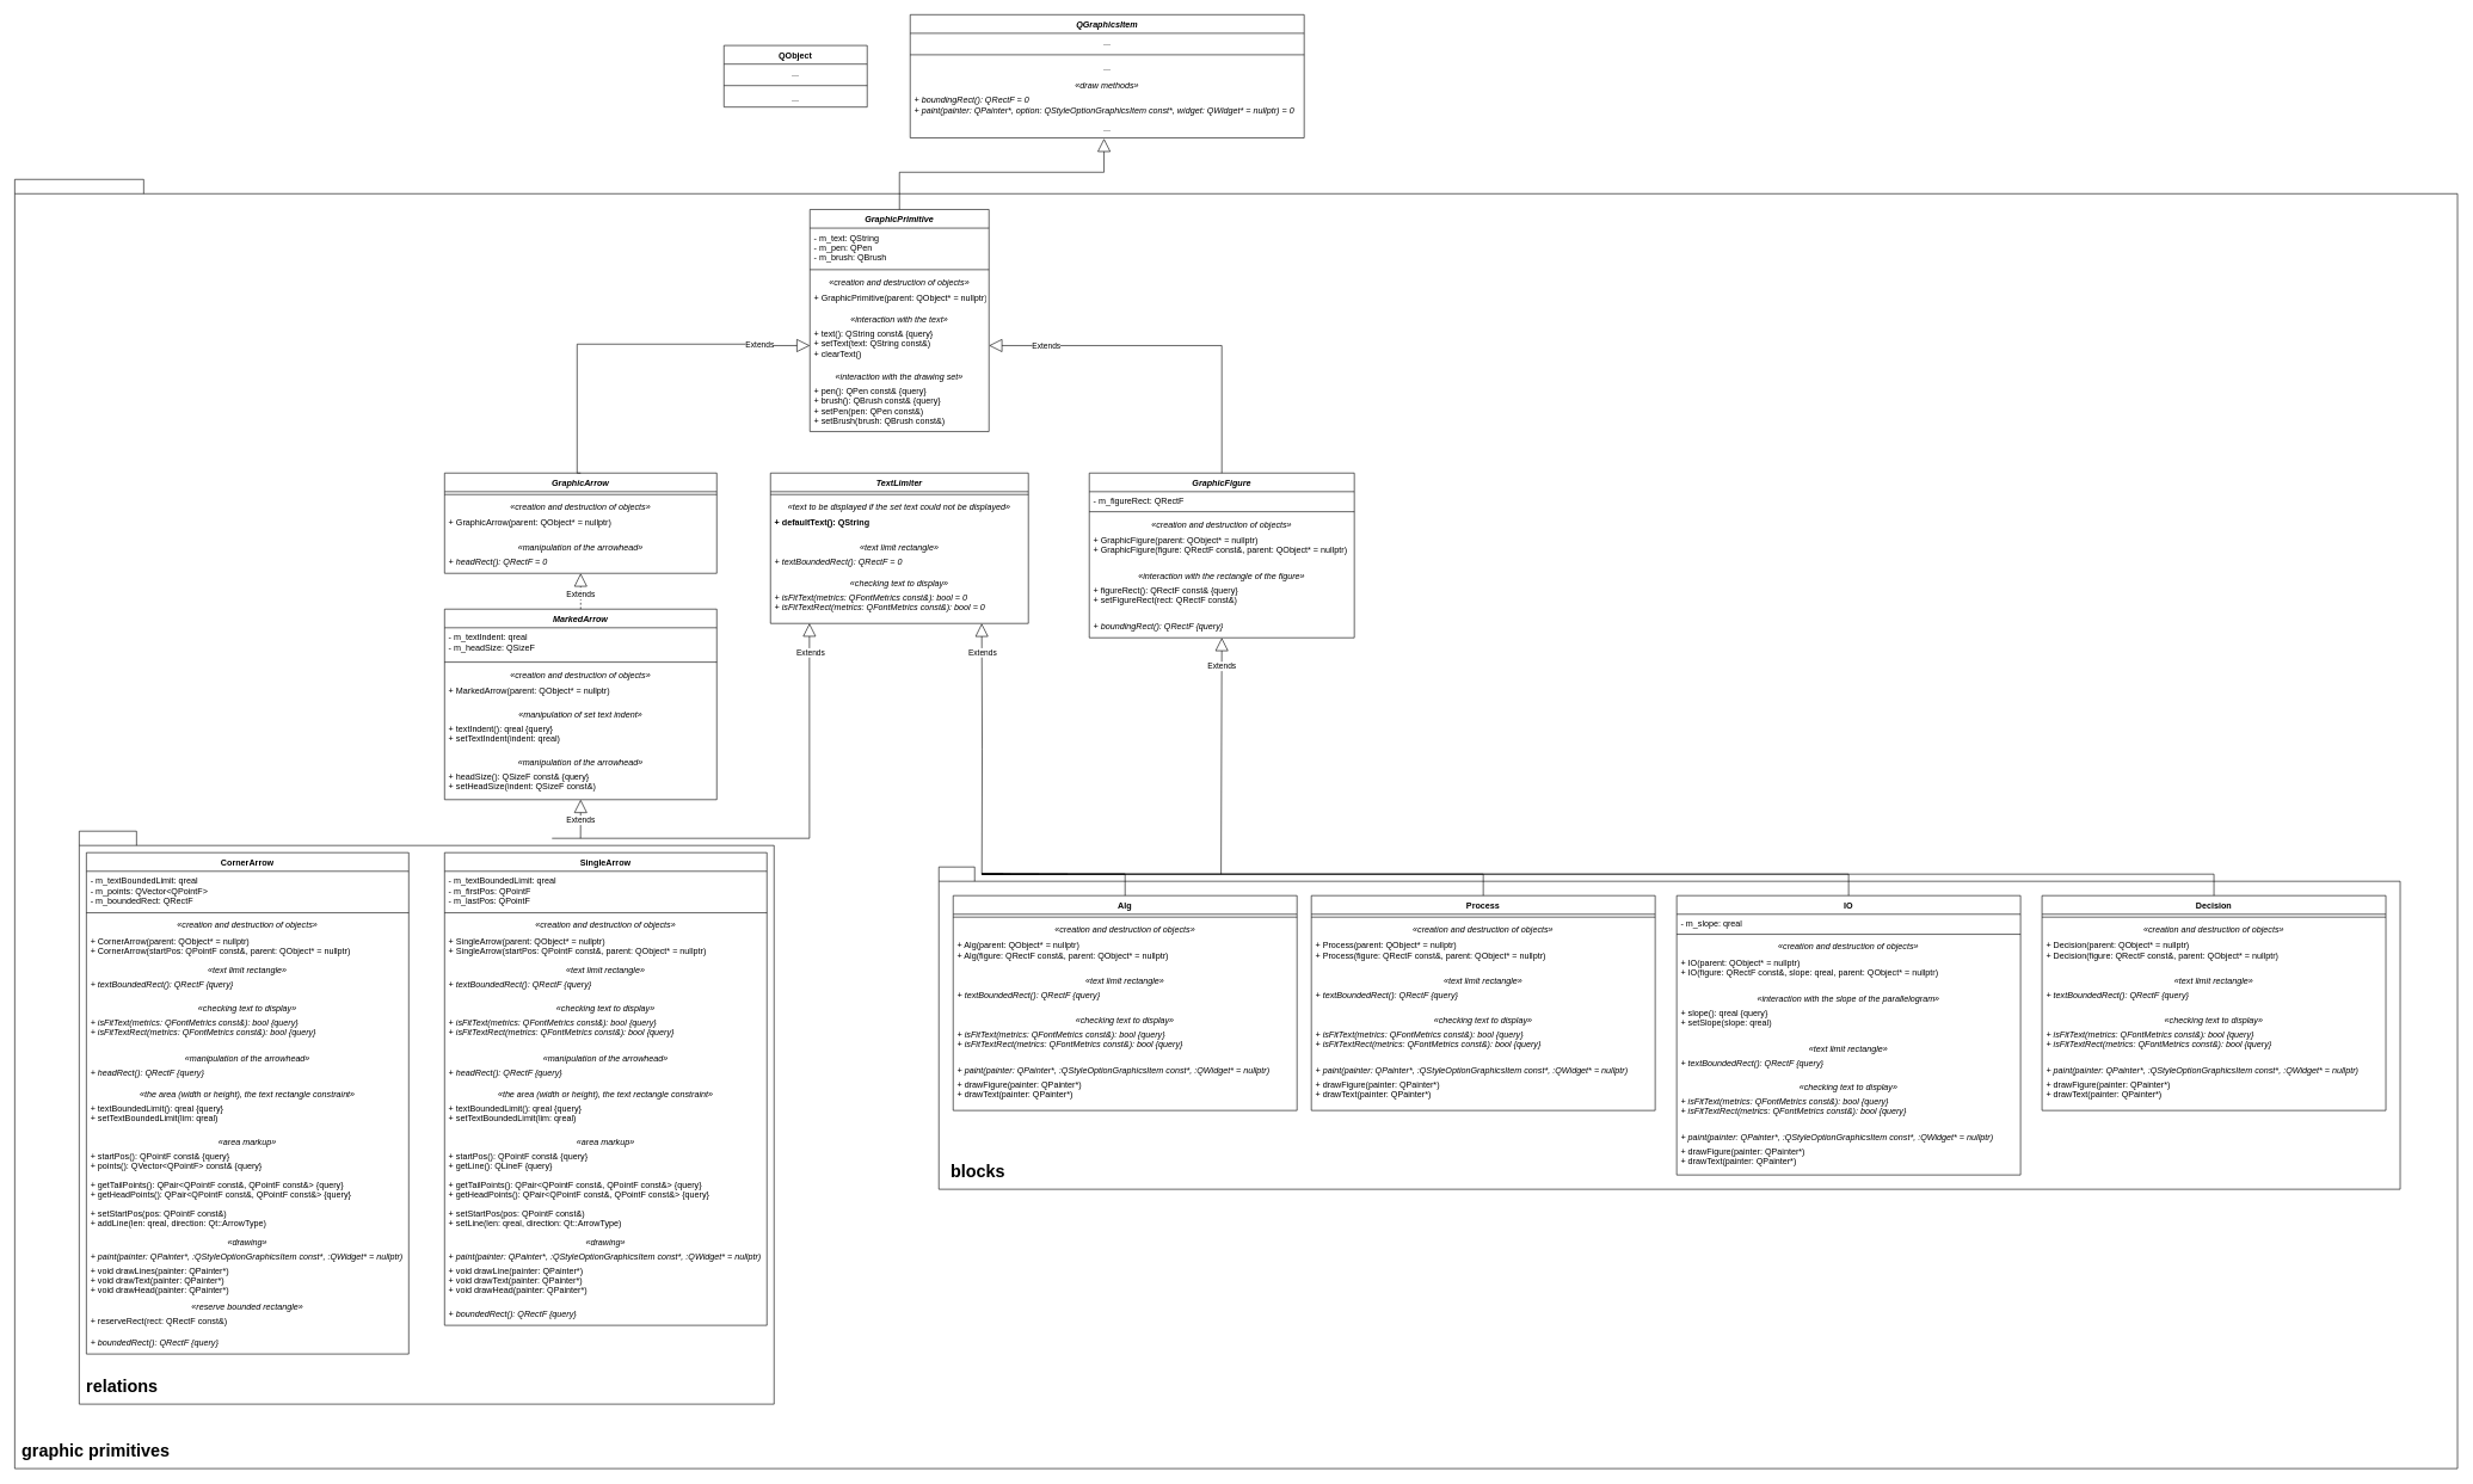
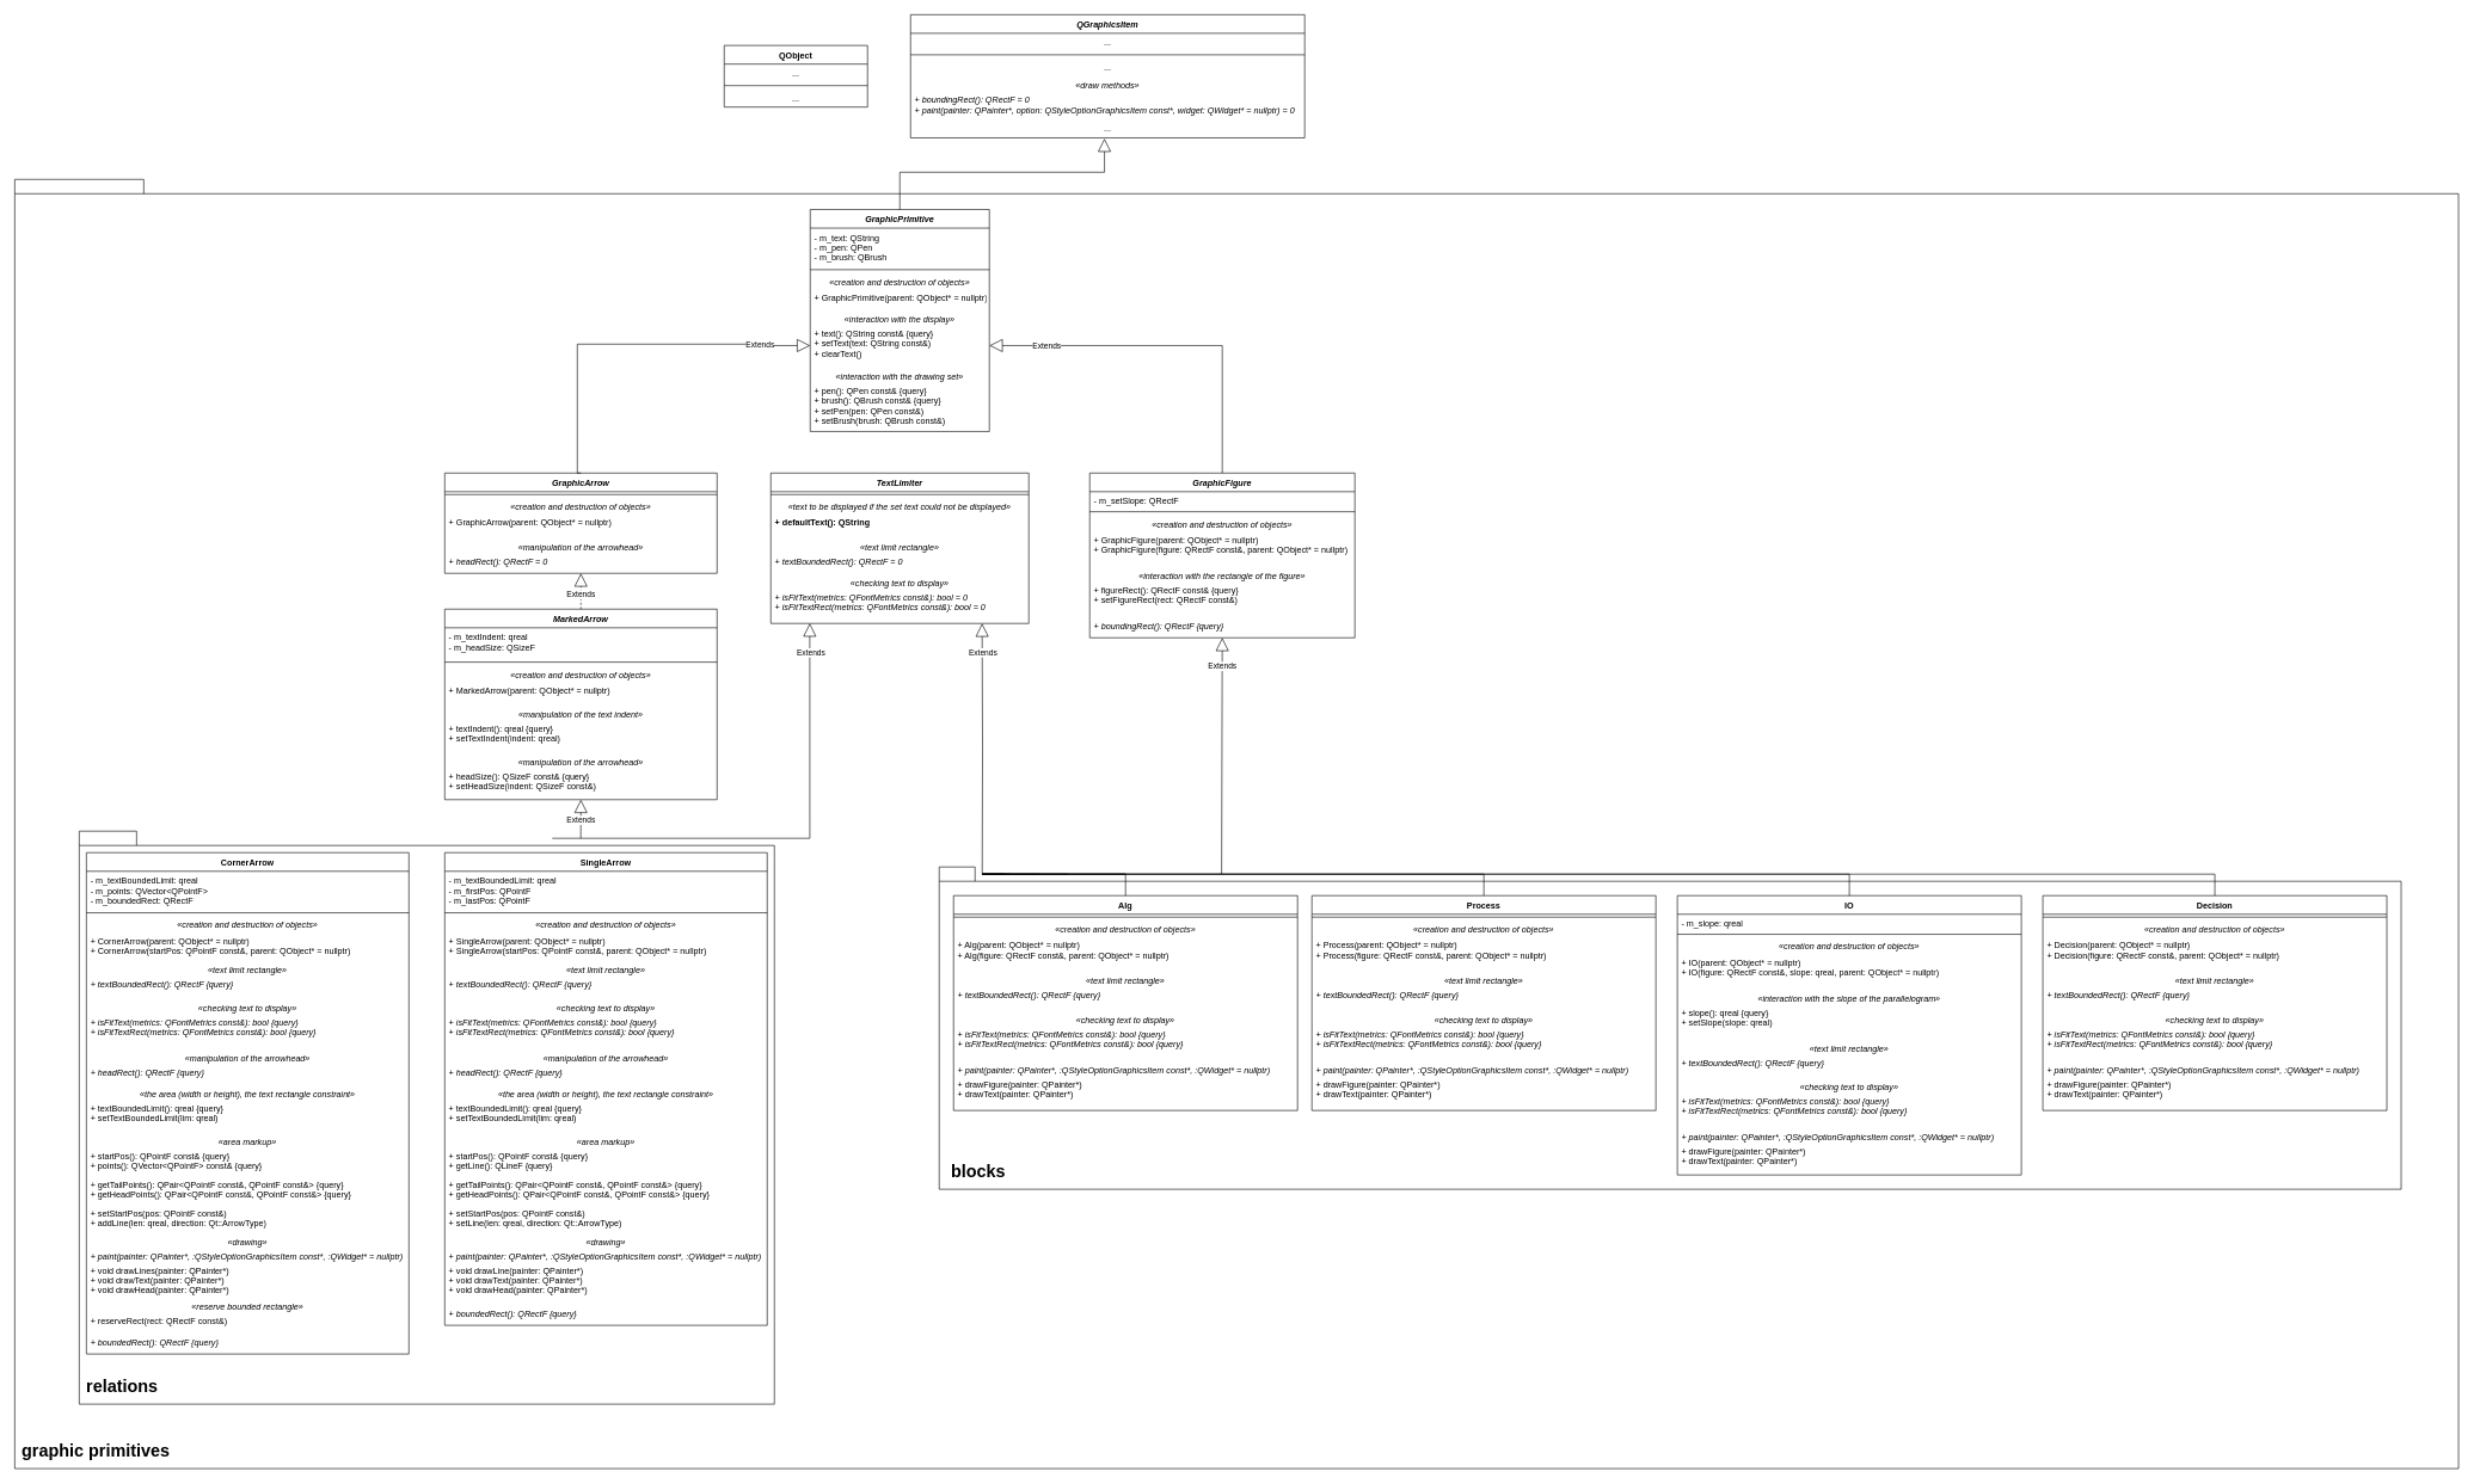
- <mxCell id="10" value="«interaction with the text»" style="text;strokeColor=none;fillColor=none;align=center;verticalAlign=top;spacingLeft=4;spacingRight=4;overflow=hidden;rotatable=0;points=[[0,0.5],[1,0.5]];portConstraint=eastwest;fontStyle=2;rounded=0;" vertex="1" parent="5"><mxGeometry y="140" width="250" height="20" as="geometry" /></mxCell>
+ <mxCell id="10" value="«interaction with the display»" style="text;strokeColor=none;fillColor=none;align=center;verticalAlign=top;spacingLeft=4;spacingRight=4;overflow=hidden;rotatable=0;points=[[0,0.5],[1,0.5]];portConstraint=eastwest;fontStyle=2;rounded=0;" vertex="1" parent="5"><mxGeometry y="140" width="250" height="20" as="geometry" /></mxCell>
- <mxCell id="23" value="- m_figureRect: QRectF&#10;" style="text;strokeColor=none;fillColor=none;align=left;verticalAlign=top;spacingLeft=4;spacingRight=4;overflow=hidden;rotatable=0;points=[[0,0.5],[1,0.5]];portConstraint=eastwest;rounded=0;" vertex="1" parent="22"><mxGeometry y="26" width="370" height="24" as="geometry" /></mxCell>
+ <mxCell id="23" value="- m_setSlope: QRectF&#10;" style="text;strokeColor=none;fillColor=none;align=left;verticalAlign=top;spacingLeft=4;spacingRight=4;overflow=hidden;rotatable=0;points=[[0,0.5],[1,0.5]];portConstraint=eastwest;rounded=0;" vertex="1" parent="22"><mxGeometry y="26" width="370" height="24" as="geometry" /></mxCell>
- <mxCell id="93" value="«manipulation of set text indent»" style="text;strokeColor=none;fillColor=none;align=center;verticalAlign=top;spacingLeft=4;spacingRight=4;overflow=hidden;rotatable=0;points=[[0,0.5],[1,0.5]];portConstraint=eastwest;fontStyle=2;rounded=0;" vertex="1" parent="88"><mxGeometry y="134" width="380" height="20" as="geometry" /></mxCell>
+ <mxCell id="93" value="«manipulation of the text indent»" style="text;strokeColor=none;fillColor=none;align=center;verticalAlign=top;spacingLeft=4;spacingRight=4;overflow=hidden;rotatable=0;points=[[0,0.5],[1,0.5]];portConstraint=eastwest;fontStyle=2;rounded=0;" vertex="1" parent="88"><mxGeometry y="134" width="380" height="20" as="geometry" /></mxCell>
